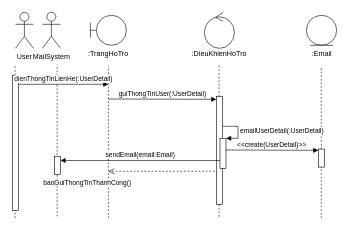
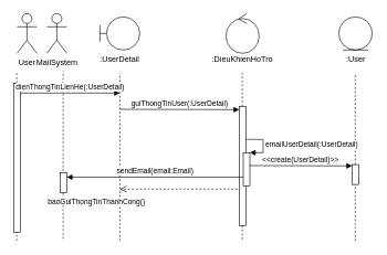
- <mxCell id="7" value=":TrangHoTro" style="text;html=1;strokeColor=none;fillColor=none;align=center;verticalAlign=middle;whiteSpace=wrap;rounded=0;" vertex="1" parent="1"><mxGeometry x="160" y="80" width="40" height="20" as="geometry" /></mxCell>
+ <mxCell id="7" value=":UserDetail" style="text;html=1;strokeColor=none;fillColor=none;align=center;verticalAlign=middle;whiteSpace=wrap;rounded=0;" vertex="1" parent="1"><mxGeometry x="160" y="80" width="40" height="20" as="geometry" /></mxCell>
- <mxCell id="9" value=":Email" style="text;html=1;strokeColor=none;fillColor=none;align=center;verticalAlign=middle;whiteSpace=wrap;rounded=0;" vertex="1" parent="1"><mxGeometry x="515.5" y="80" width="40" height="20" as="geometry" /></mxCell>
+ <mxCell id="9" value=":User" style="text;html=1;strokeColor=none;fillColor=none;align=center;verticalAlign=middle;whiteSpace=wrap;rounded=0;" vertex="1" parent="1"><mxGeometry x="515.5" y="80" width="40" height="20" as="geometry" /></mxCell>
